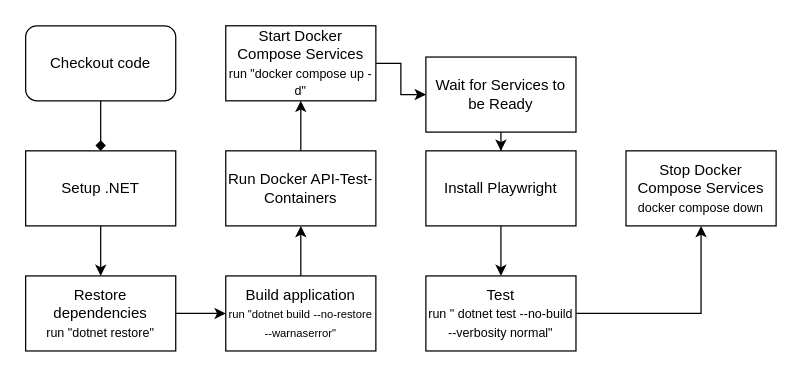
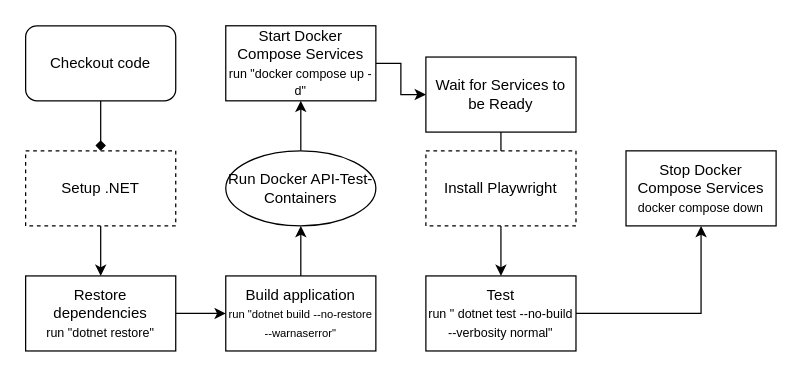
- <mxCell id="14" value="" style="edgeStyle=orthogonalEdgeStyle;rounded=0;orthogonalLoop=1;jettySize=auto;html=1;" edge="1" parent="1" source="15" target="17"><mxGeometry relative="1" as="geometry" /></mxCell>
+ <mxCell id="14" value="" style="edgeStyle=orthogonalEdgeStyle;rounded=0;orthogonalLoop=1;jettySize=auto;html=1;endArrow=none;" edge="1" parent="1" source="15" target="17"><mxGeometry relative="1" as="geometry" /></mxCell>
- <mxCell id="5" value="Setup .NET" style="rounded=0;whiteSpace=wrap;html=1;" vertex="1" parent="1"><mxGeometry x="20" y="120" width="120" height="60" as="geometry" /></mxCell>
+ <mxCell id="5" value="Setup .NET" style="rounded=0;whiteSpace=wrap;html=1;dashed=1;" vertex="1" parent="1"><mxGeometry x="20" y="120" width="120" height="60" as="geometry" /></mxCell>
- <mxCell id="11" value="Run Docker API-Test-Containers" style="rounded=0;whiteSpace=wrap;html=1;" vertex="1" parent="1"><mxGeometry x="180" y="120" width="120" height="60" as="geometry" /></mxCell>
+ <mxCell id="11" value="Run Docker API-Test-Containers" style="ellipse;whiteSpace=wrap;html=1;" vertex="1" parent="1"><mxGeometry x="180" y="120" width="120" height="60" as="geometry" /></mxCell>
- <mxCell id="17" value="Install Playwright" style="rounded=0;whiteSpace=wrap;html=1;" vertex="1" parent="1"><mxGeometry x="340" y="120" width="120" height="60" as="geometry" /></mxCell>
+ <mxCell id="17" value="Install Playwright" style="rounded=0;whiteSpace=wrap;html=1;dashed=1;" vertex="1" parent="1"><mxGeometry x="340" y="120" width="120" height="60" as="geometry" /></mxCell>
